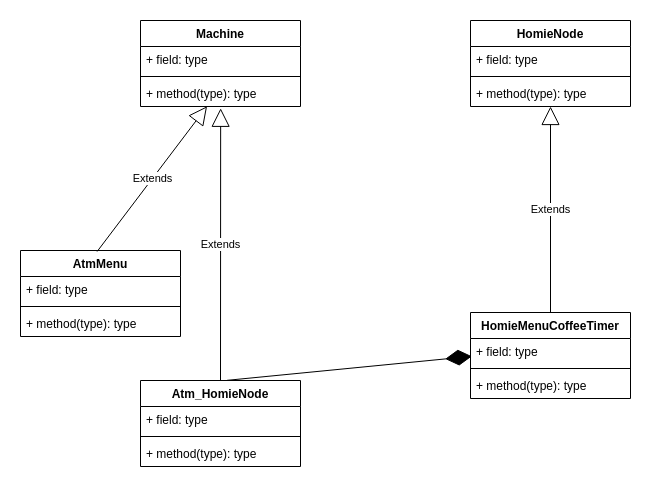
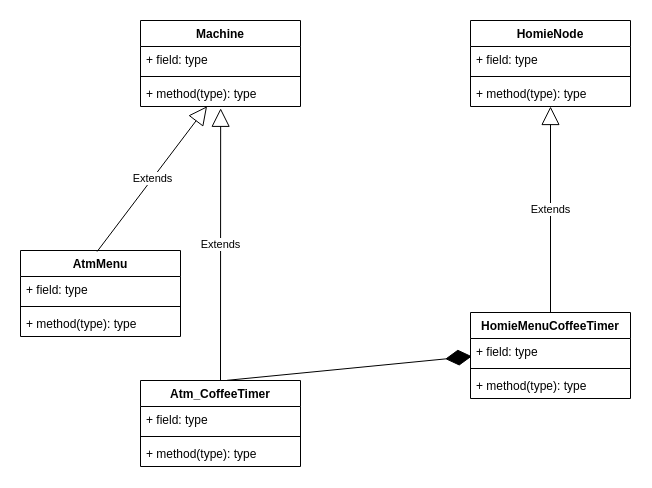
- <mxCell id="2" value="Atm_HomieNode" style="swimlane;fontStyle=1;align=center;verticalAlign=top;childLayout=stackLayout;horizontal=1;startSize=26;horizontalStack=0;resizeParent=1;resizeParentMax=0;resizeLast=0;collapsible=1;marginBottom=0;" vertex="1" parent="1"><mxGeometry x="140" y="380" width="160" height="86" as="geometry" /></mxCell>
+ <mxCell id="2" value="Atm_CoffeeTimer" style="swimlane;fontStyle=1;align=center;verticalAlign=top;childLayout=stackLayout;horizontal=1;startSize=26;horizontalStack=0;resizeParent=1;resizeParentMax=0;resizeLast=0;collapsible=1;marginBottom=0;" vertex="1" parent="1"><mxGeometry x="140" y="380" width="160" height="86" as="geometry" /></mxCell>
